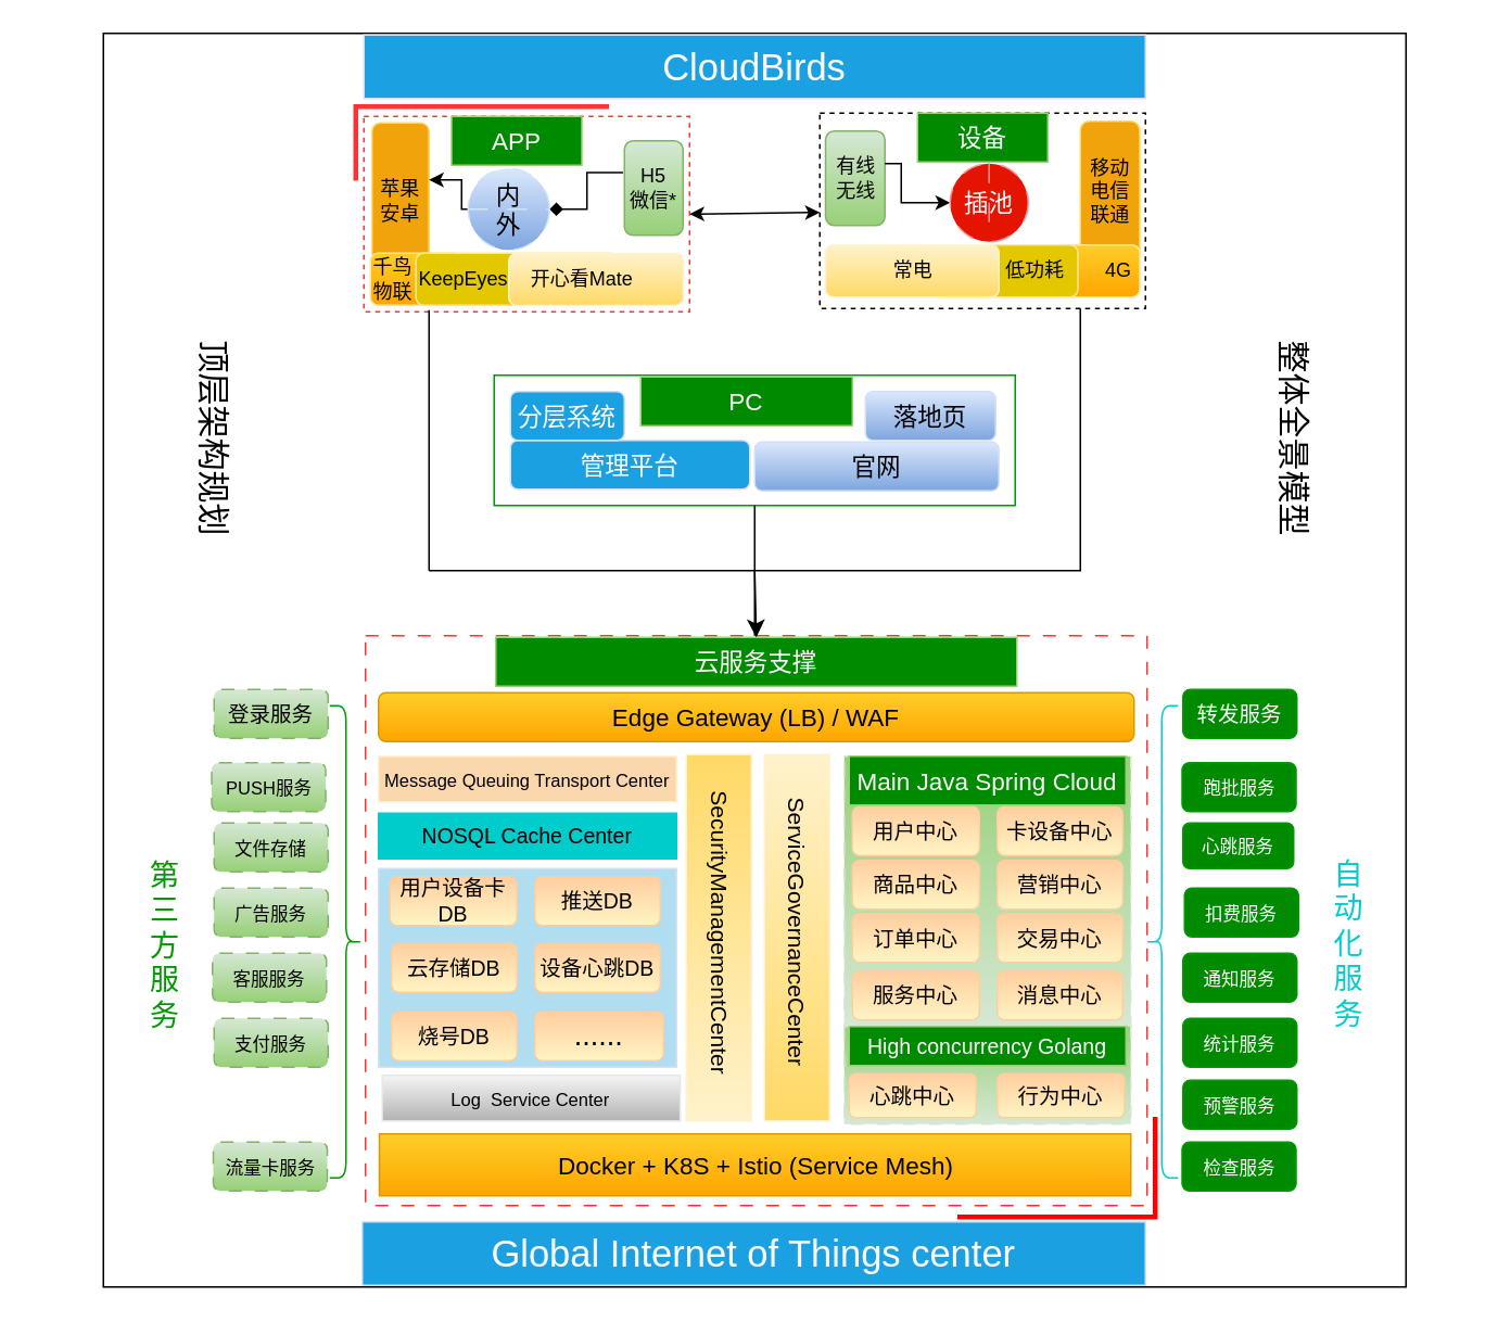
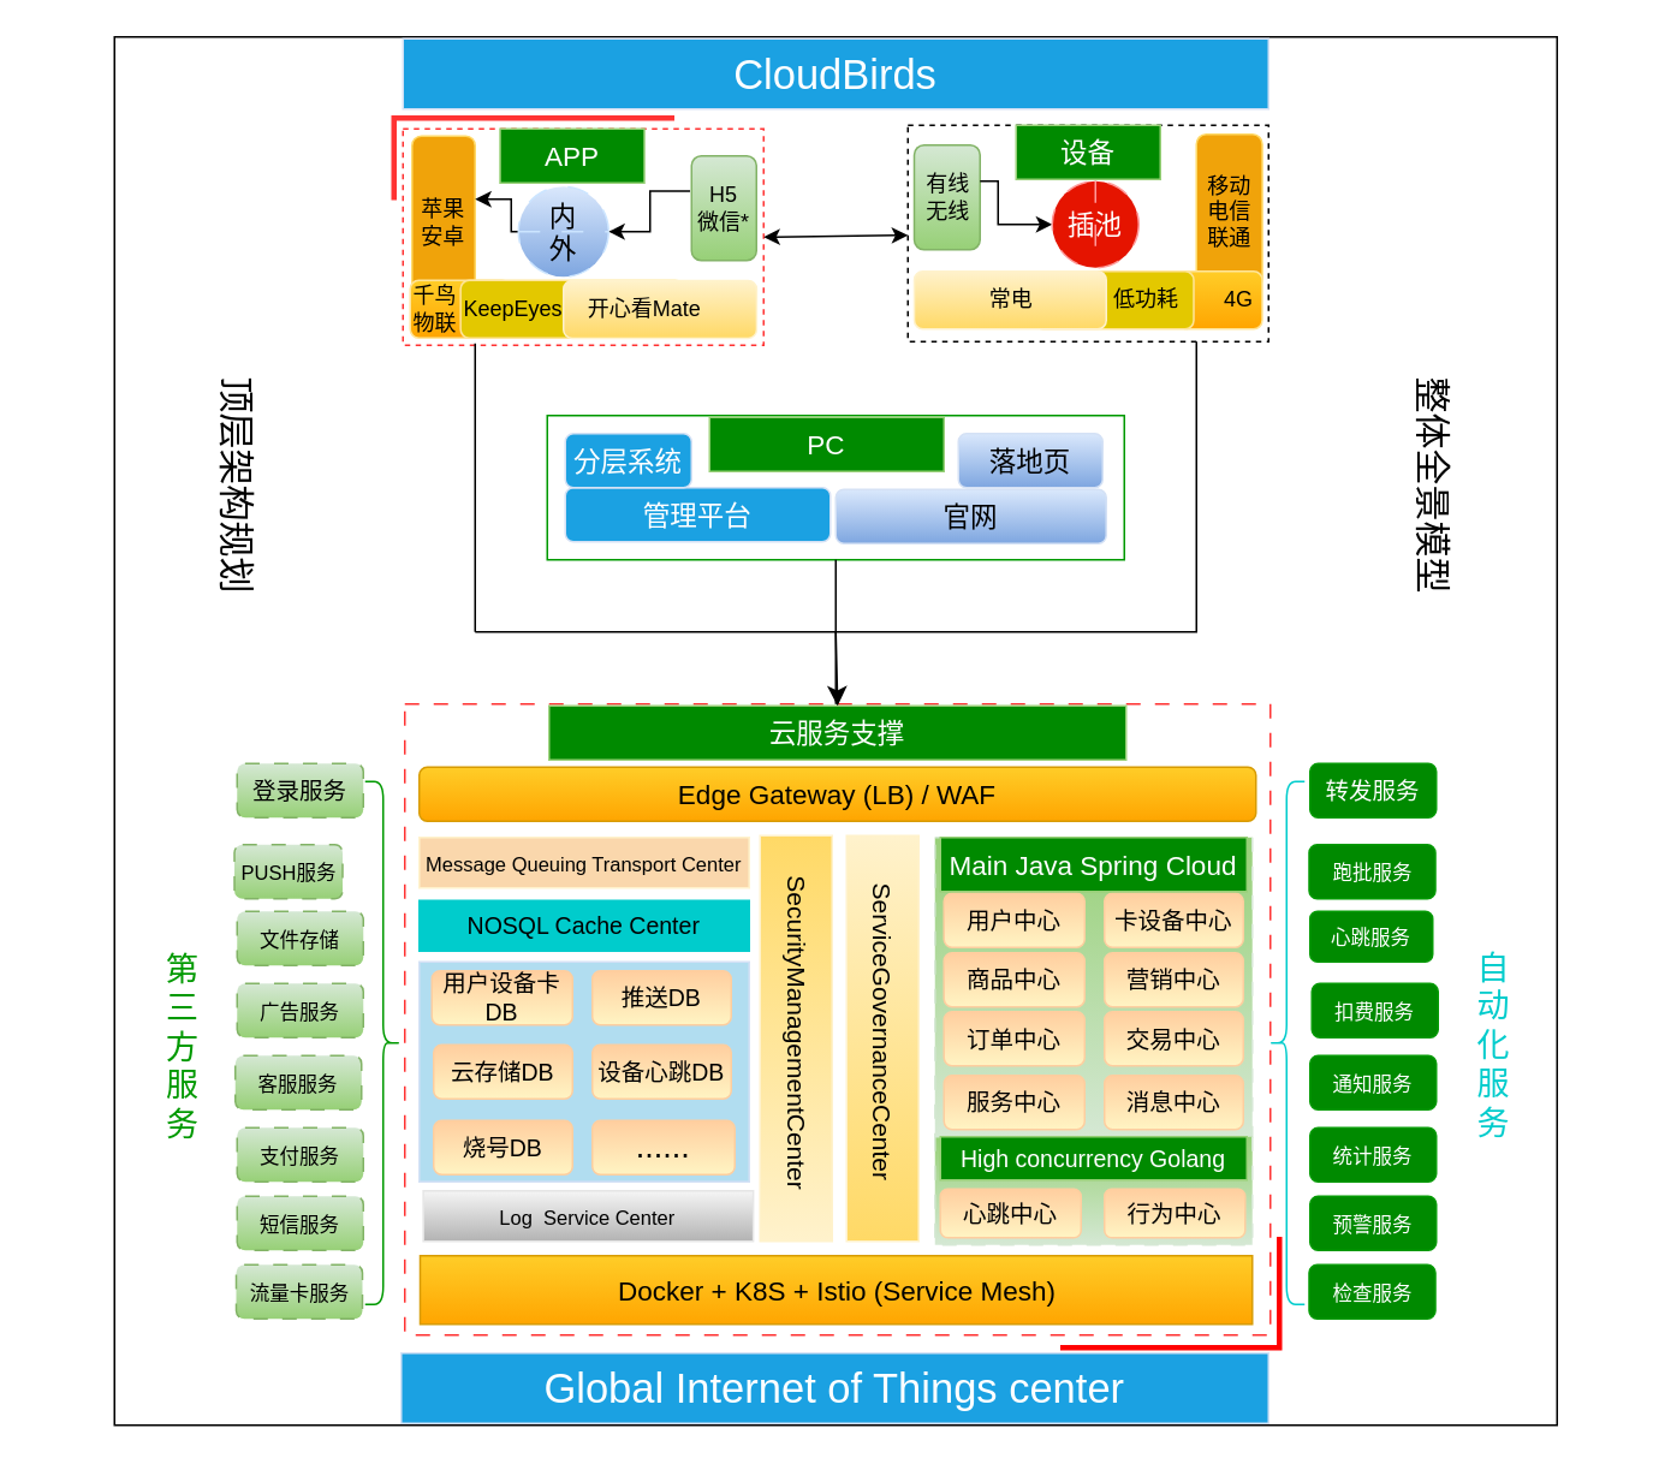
- <mxCell id="12" value="" style="edgeStyle=orthogonalEdgeStyle;rounded=0;orthogonalLoop=1;jettySize=auto;html=1;fontSize=12;fontColor=#000000;exitX=-0.023;exitY=0.337;exitDx=0;exitDy=0;exitPerimeter=0;endArrow=diamond;" edge="1" parent="1" source="13" target="32"><mxGeometry relative="1" as="geometry" /></mxCell>
+ <mxCell id="12" value="" style="edgeStyle=orthogonalEdgeStyle;rounded=0;orthogonalLoop=1;jettySize=auto;html=1;fontSize=12;fontColor=#000000;exitX=-0.023;exitY=0.337;exitDx=0;exitDy=0;exitPerimeter=0;" edge="1" parent="1" source="13" target="32"><mxGeometry relative="1" as="geometry" /></mxCell>
- <mxCell id="39" value="&lt;font style=&quot;font-size: 11px;&quot;&gt;PUSH服务&lt;/font&gt;" style="rounded=1;whiteSpace=wrap;html=1;strokeColor=#82b366;fontSize=17;fillColor=#d5e8d4;gradientColor=#97d077;dashed=1;dashPattern=8 8;" vertex="1" parent="1"><mxGeometry x="129.5" y="468" width="70" height="30" as="geometry" /></mxCell>
+ <mxCell id="39" value="&lt;font style=&quot;font-size: 11px;&quot;&gt;PUSH服务&lt;/font&gt;" style="rounded=1;whiteSpace=wrap;html=1;strokeColor=#82b366;fontSize=17;fillColor=#d5e8d4;gradientColor=#97d077;dashed=1;dashPattern=8 8;" vertex="1" parent="1"><mxGeometry x="129.5" y="468" width="60" height="30" as="geometry" /></mxCell>
+ <mxCell id="44" value="&lt;span style=&quot;font-size: 11px;&quot;&gt;短信服务&lt;/span&gt;" style="rounded=1;whiteSpace=wrap;html=1;strokeColor=#82b366;fontSize=17;fillColor=#d5e8d4;gradientColor=#97d077;dashed=1;dashPattern=8 8;" vertex="1" parent="1"><mxGeometry x="131" y="663" width="70" height="30" as="geometry" /></mxCell>
